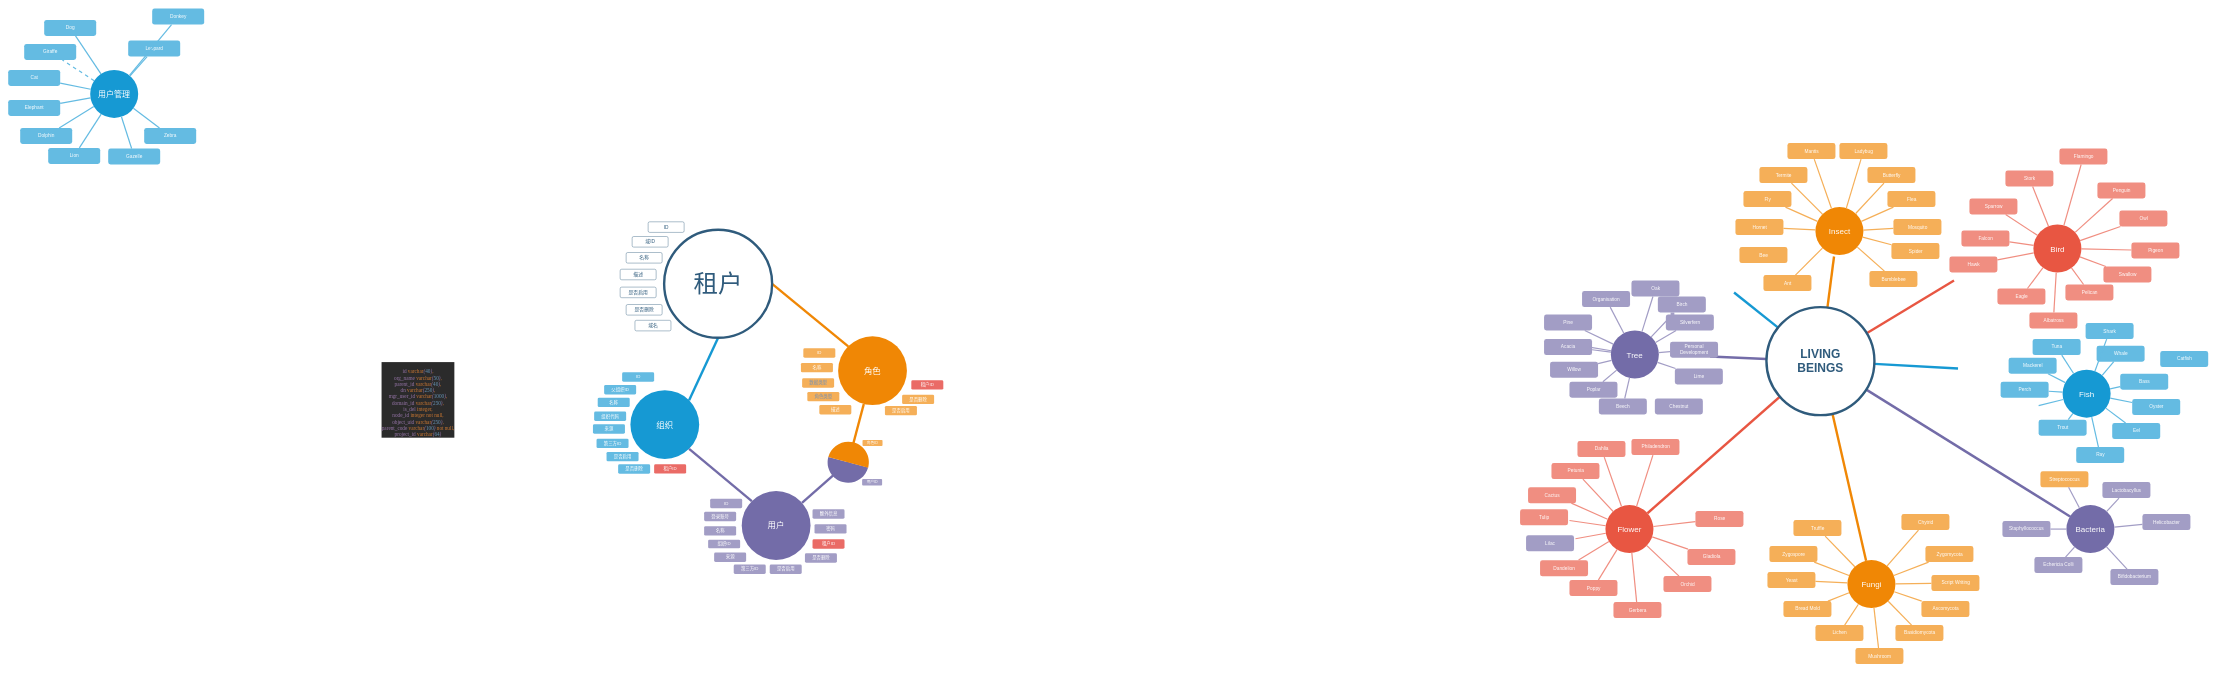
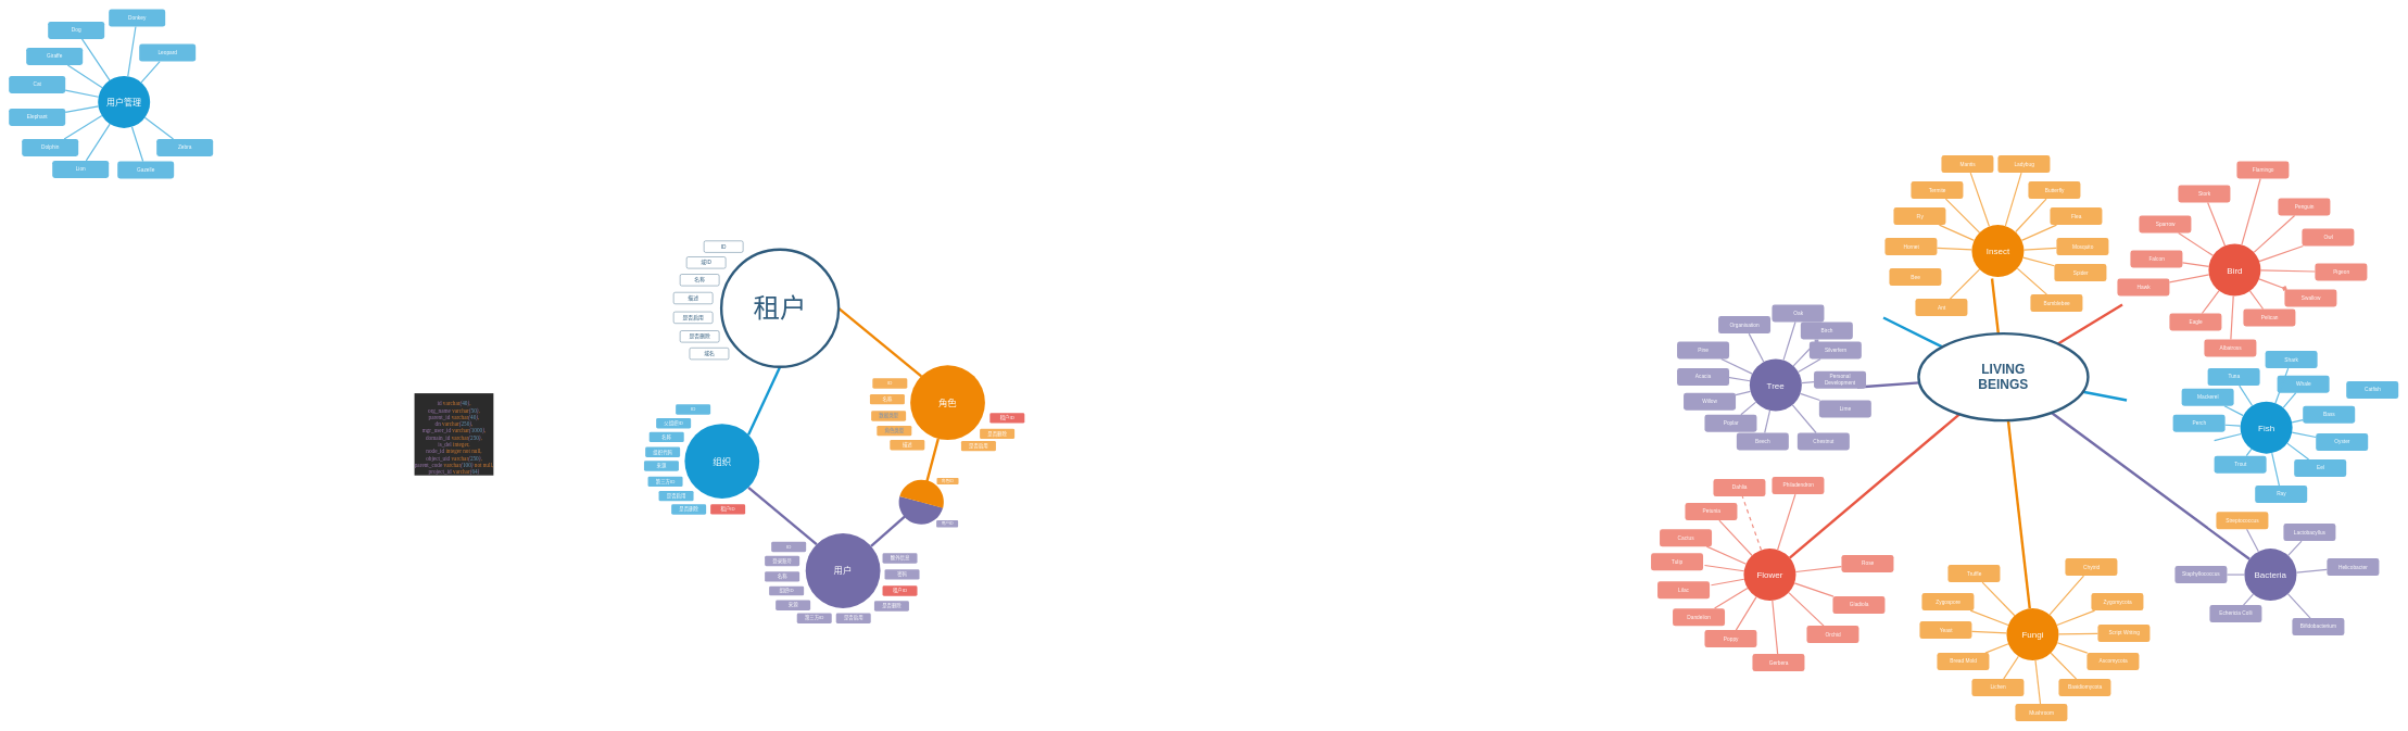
- <mxCell id="24" value="Donkey" style="rounded=1;fillColor=#64BBE2;strokeColor=none;strokeWidth=3;shadow=0;html=1;fontColor=#FFFFFF;" parent="1" vertex="1"><mxGeometry x="380" y="20.5" width="130" height="40" as="geometry" /></mxCell>
+ <mxCell id="24" value="Donkey" style="rounded=1;fillColor=#64BBE2;strokeColor=none;strokeWidth=3;shadow=0;html=1;fontColor=#FFFFFF;" parent="1" vertex="1"><mxGeometry x="250" y="20.5" width="130" height="40" as="geometry" /></mxCell>
- <mxCell id="34" value="" style="edgeStyle=none;endArrow=none;strokeWidth=3;strokeColor=#64BBE2;html=1;dashed=1;" parent="1" source="2" target="22" edge="1"><mxGeometry x="-3730" y="-38" width="100" height="100" as="geometry"><mxPoint x="-520" y="59" as="sourcePoint" /><mxPoint x="-420" y="-41" as="targetPoint" /></mxGeometry></mxCell>
+ <mxCell id="34" value="" style="edgeStyle=none;endArrow=none;strokeWidth=3;strokeColor=#64BBE2;html=1;" parent="1" source="2" target="22" edge="1"><mxGeometry x="-3730" y="-38" width="100" height="100" as="geometry"><mxPoint x="-520" y="59" as="sourcePoint" /><mxPoint x="-420" y="-41" as="targetPoint" /></mxGeometry></mxCell>
- <mxCell id="82" value="" style="edgeStyle=none;endArrow=none;strokeWidth=3;strokeColor=#F08E81;html=1;" parent="1" source="4" target="72" edge="1"><mxGeometry x="203.5" y="313.5" width="100" height="100" as="geometry"><mxPoint x="3413.5" y="410.5" as="sourcePoint" /><mxPoint x="3513.5" y="310.5" as="targetPoint" /></mxGeometry></mxCell>
+ <mxCell id="82" value="" style="edgeStyle=none;endArrow=diamond;strokeWidth=3;strokeColor=#F08E81;html=1;" parent="1" source="4" target="72" edge="1"><mxGeometry x="203.5" y="313.5" width="100" height="100" as="geometry"><mxPoint x="3413.5" y="410.5" as="sourcePoint" /><mxPoint x="3513.5" y="310.5" as="targetPoint" /></mxGeometry></mxCell>
- <mxCell id="186" value="" style="edgeStyle=none;endArrow=none;strokeWidth=3;strokeColor=#A29DC5;html=1;" parent="1" source="166" target="179" edge="1"><mxGeometry x="-993" y="-196.5" width="100" height="100" as="geometry"><mxPoint x="2217" y="-99.5" as="sourcePoint" /><mxPoint x="2317" y="-199.5" as="targetPoint" /></mxGeometry></mxCell>
+ <mxCell id="186" value="" style="edgeStyle=none;endArrow=none;strokeWidth=3;strokeColor=#A29DC5;html=1;" parent="1" source="166" target="174" edge="1"><mxGeometry x="-993" y="-196.5" width="100" height="100" as="geometry"><mxPoint x="2217" y="-99.5" as="sourcePoint" /><mxPoint x="2317" y="-199.5" as="targetPoint" /></mxGeometry></mxCell>
- <mxCell id="165" value="&lt;font style=&quot;font-size: 30px;&quot;&gt;LIVING&lt;br&gt;BEINGS&lt;/font&gt;&lt;br&gt;" style="ellipse;whiteSpace=wrap;html=1;shadow=0;fontFamily=Helvetica;fontSize=30;fontColor=#2F5B7C;align=center;strokeColor=#2F5B7C;strokeWidth=6;fillColor=#FFFFFF;fontStyle=1;gradientColor=none;" parent="1" vertex="1"><mxGeometry x="4416" y="767" width="270" height="270" as="geometry" /></mxCell>
+ <mxCell id="165" value="&lt;font style=&quot;font-size: 30px;&quot;&gt;LIVING&lt;br&gt;BEINGS&lt;/font&gt;&lt;br&gt;" style="ellipse;whiteSpace=wrap;html=1;shadow=0;fontFamily=Helvetica;fontSize=30;fontColor=#2F5B7C;align=center;strokeColor=#2F5B7C;strokeWidth=6;fillColor=#FFFFFF;fontStyle=1;gradientColor=none;" parent="1" vertex="1"><mxGeometry x="4416" y="767" width="390" height="200" as="geometry" /></mxCell>
- <mxCell id="154" value="" style="edgeStyle=none;endArrow=none;strokeWidth=3;strokeColor=#F08E81;html=1;" parent="1" source="8" target="141" edge="1"><mxGeometry x="433.5" y="145" width="100" height="100" as="geometry"><mxPoint x="3643.5" y="242" as="sourcePoint" /><mxPoint x="3743.5" y="142" as="targetPoint" /></mxGeometry></mxCell>
+ <mxCell id="154" value="" style="edgeStyle=none;endArrow=none;strokeWidth=3;strokeColor=#F08E81;html=1;dashed=1;" parent="1" source="8" target="141" edge="1"><mxGeometry x="433.5" y="145" width="100" height="100" as="geometry"><mxPoint x="3643.5" y="242" as="sourcePoint" /><mxPoint x="3743.5" y="142" as="targetPoint" /></mxGeometry></mxCell>
- <mxCell id="145" value="Lilac" style="rounded=1;fillColor=#a29dc5;strokeColor=none;strokeWidth=3;shadow=0;html=1;fontColor=#FFFFFF;" parent="1" vertex="1"><mxGeometry x="3815" y="1337.5" width="120" height="40" as="geometry" /></mxCell>
+ <mxCell id="145" value="Lilac" style="rounded=1;fillColor=#f08e81;strokeColor=none;strokeWidth=3;shadow=0;html=1;fontColor=#FFFFFF;" parent="1" vertex="1"><mxGeometry x="3815" y="1337.5" width="120" height="40" as="geometry" /></mxCell>
